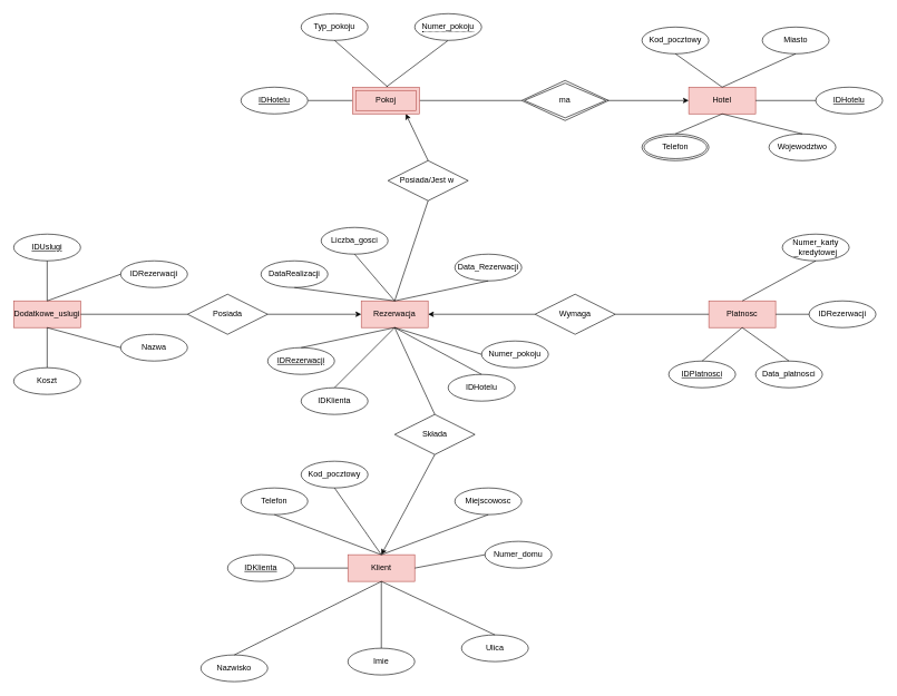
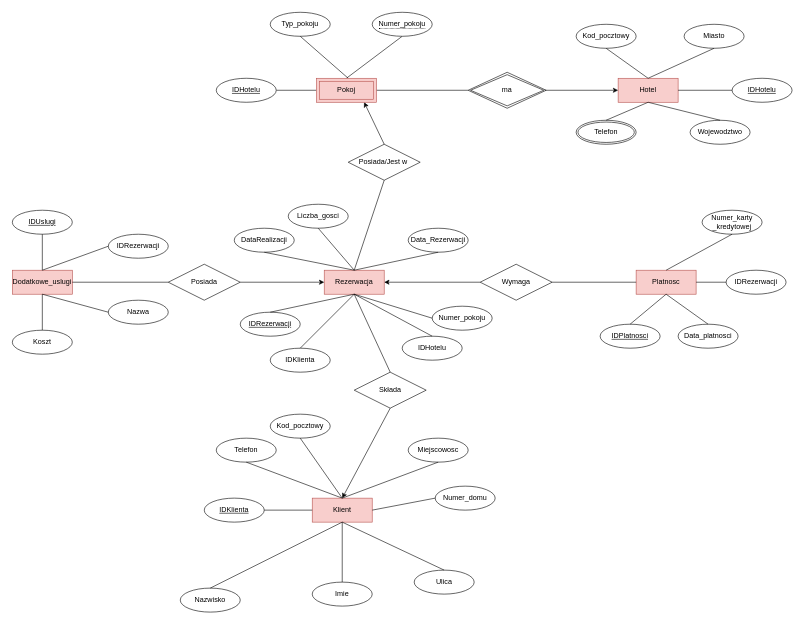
- <mxCell id="2" value="DataRealizacji" style="ellipse;whiteSpace=wrap;html=1;align=center;" parent="1" vertex="1"><mxGeometry x="390" y="390" width="100" height="40" as="geometry" /></mxCell>
+ <mxCell id="2" value="DataRealizacji" style="ellipse;whiteSpace=wrap;html=1;align=center;" parent="1" vertex="1"><mxGeometry x="390" y="380" width="100" height="40" as="geometry" /></mxCell>
